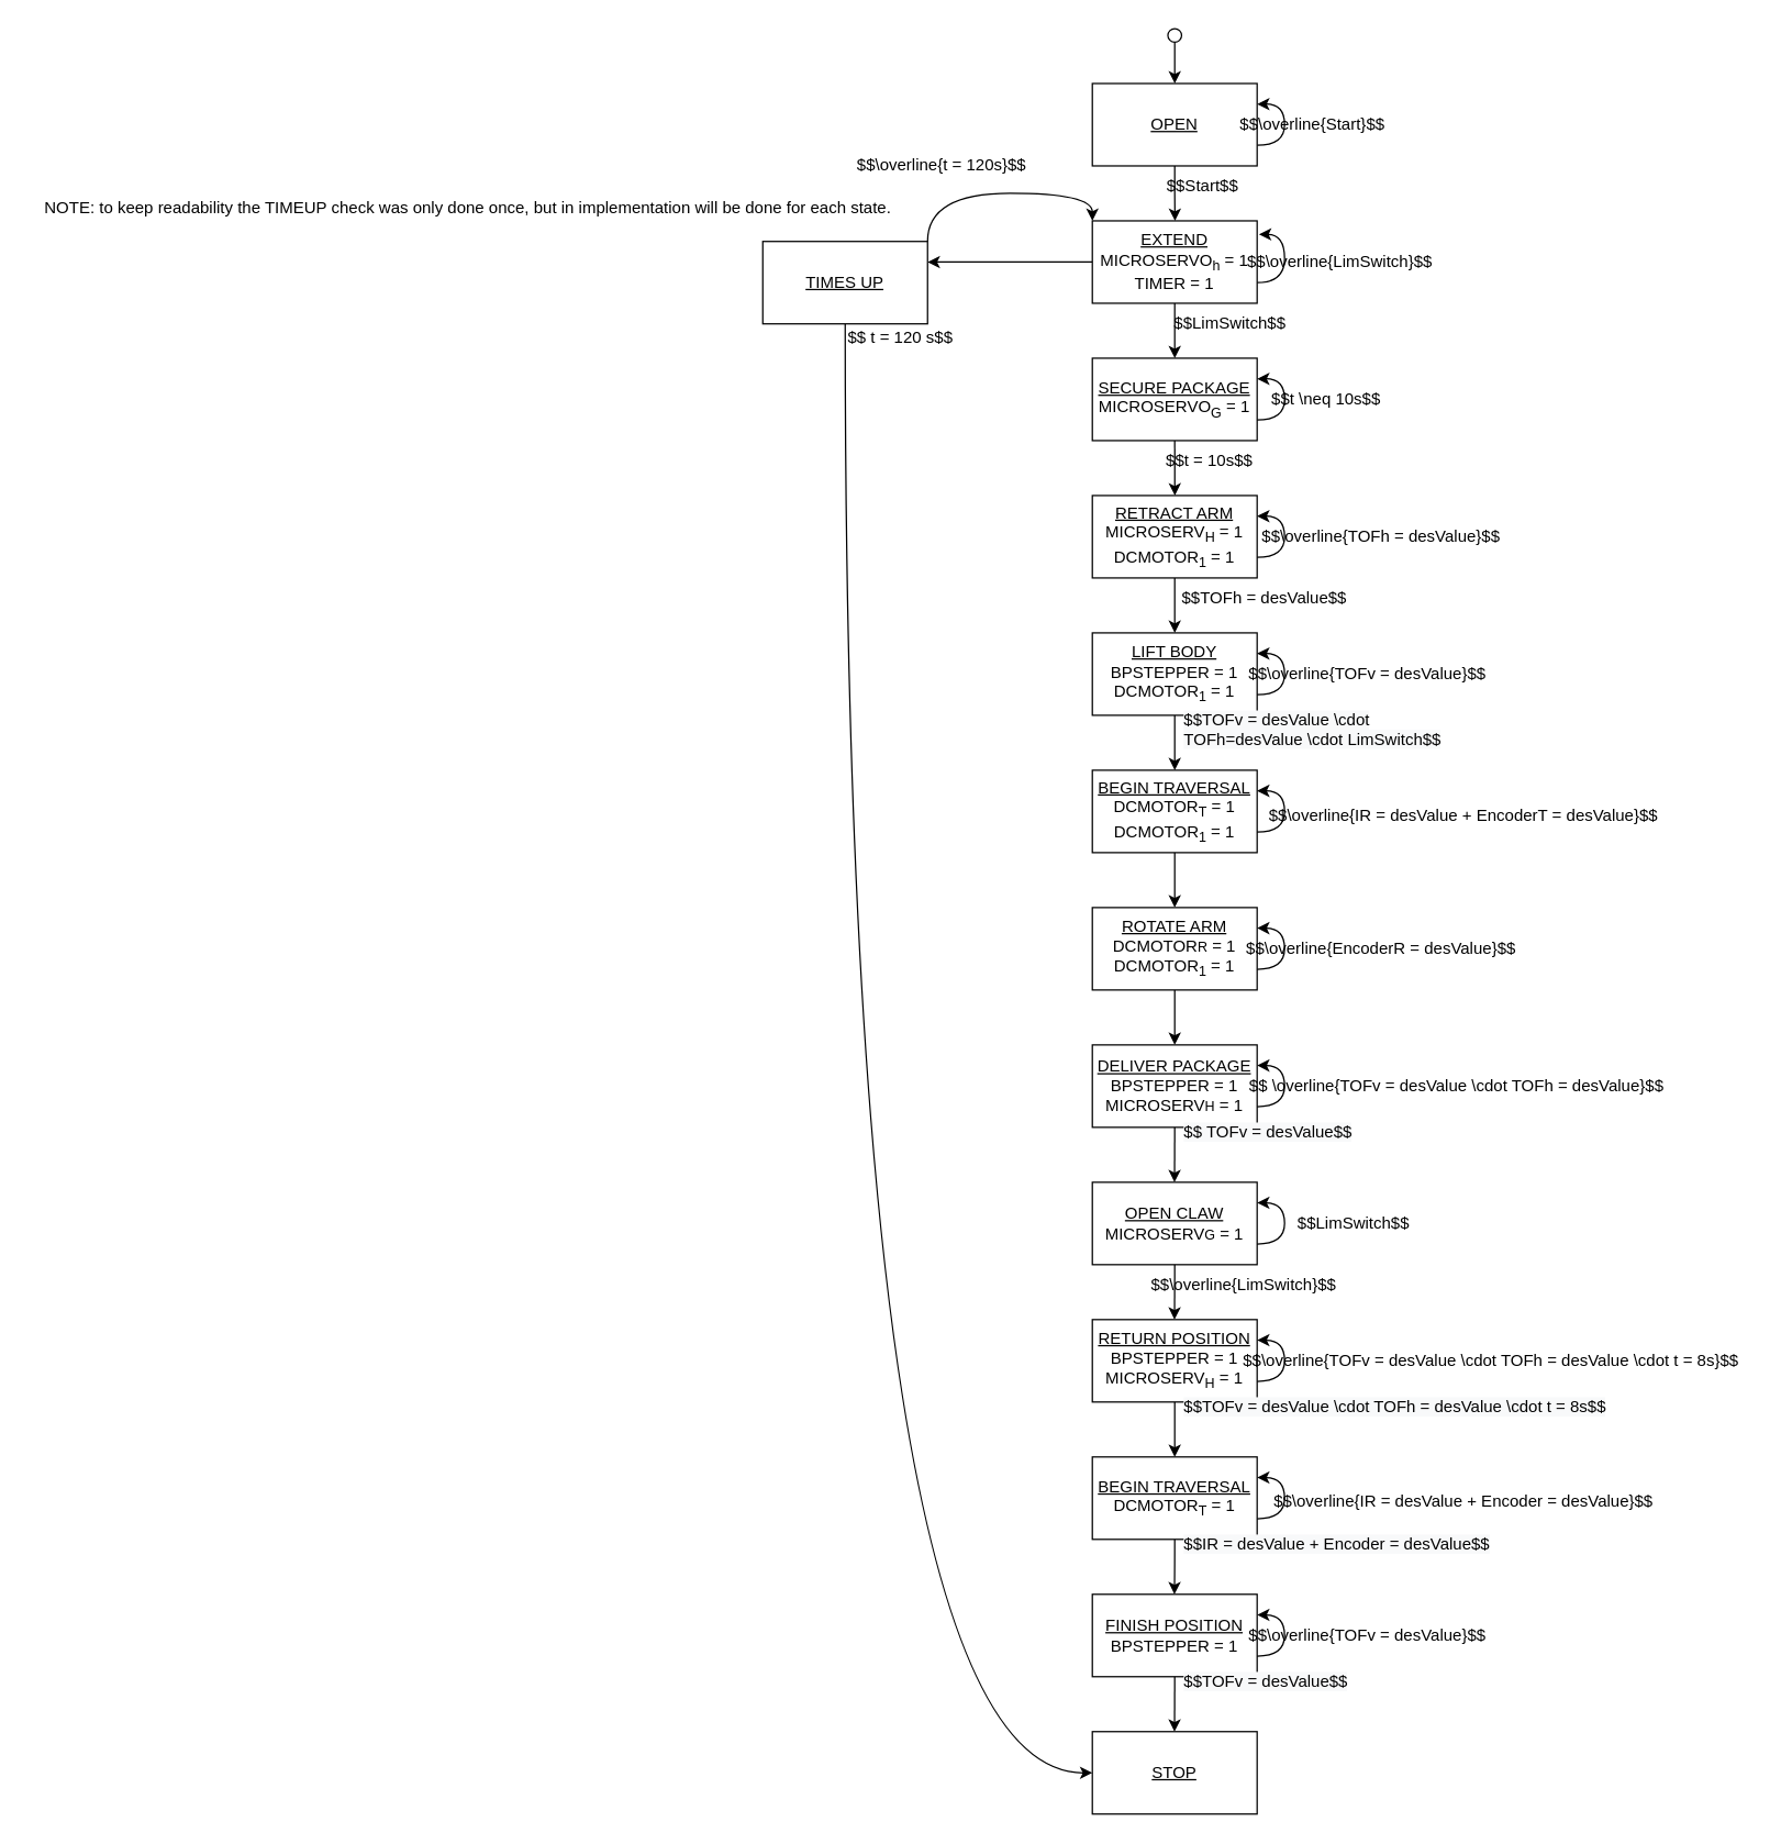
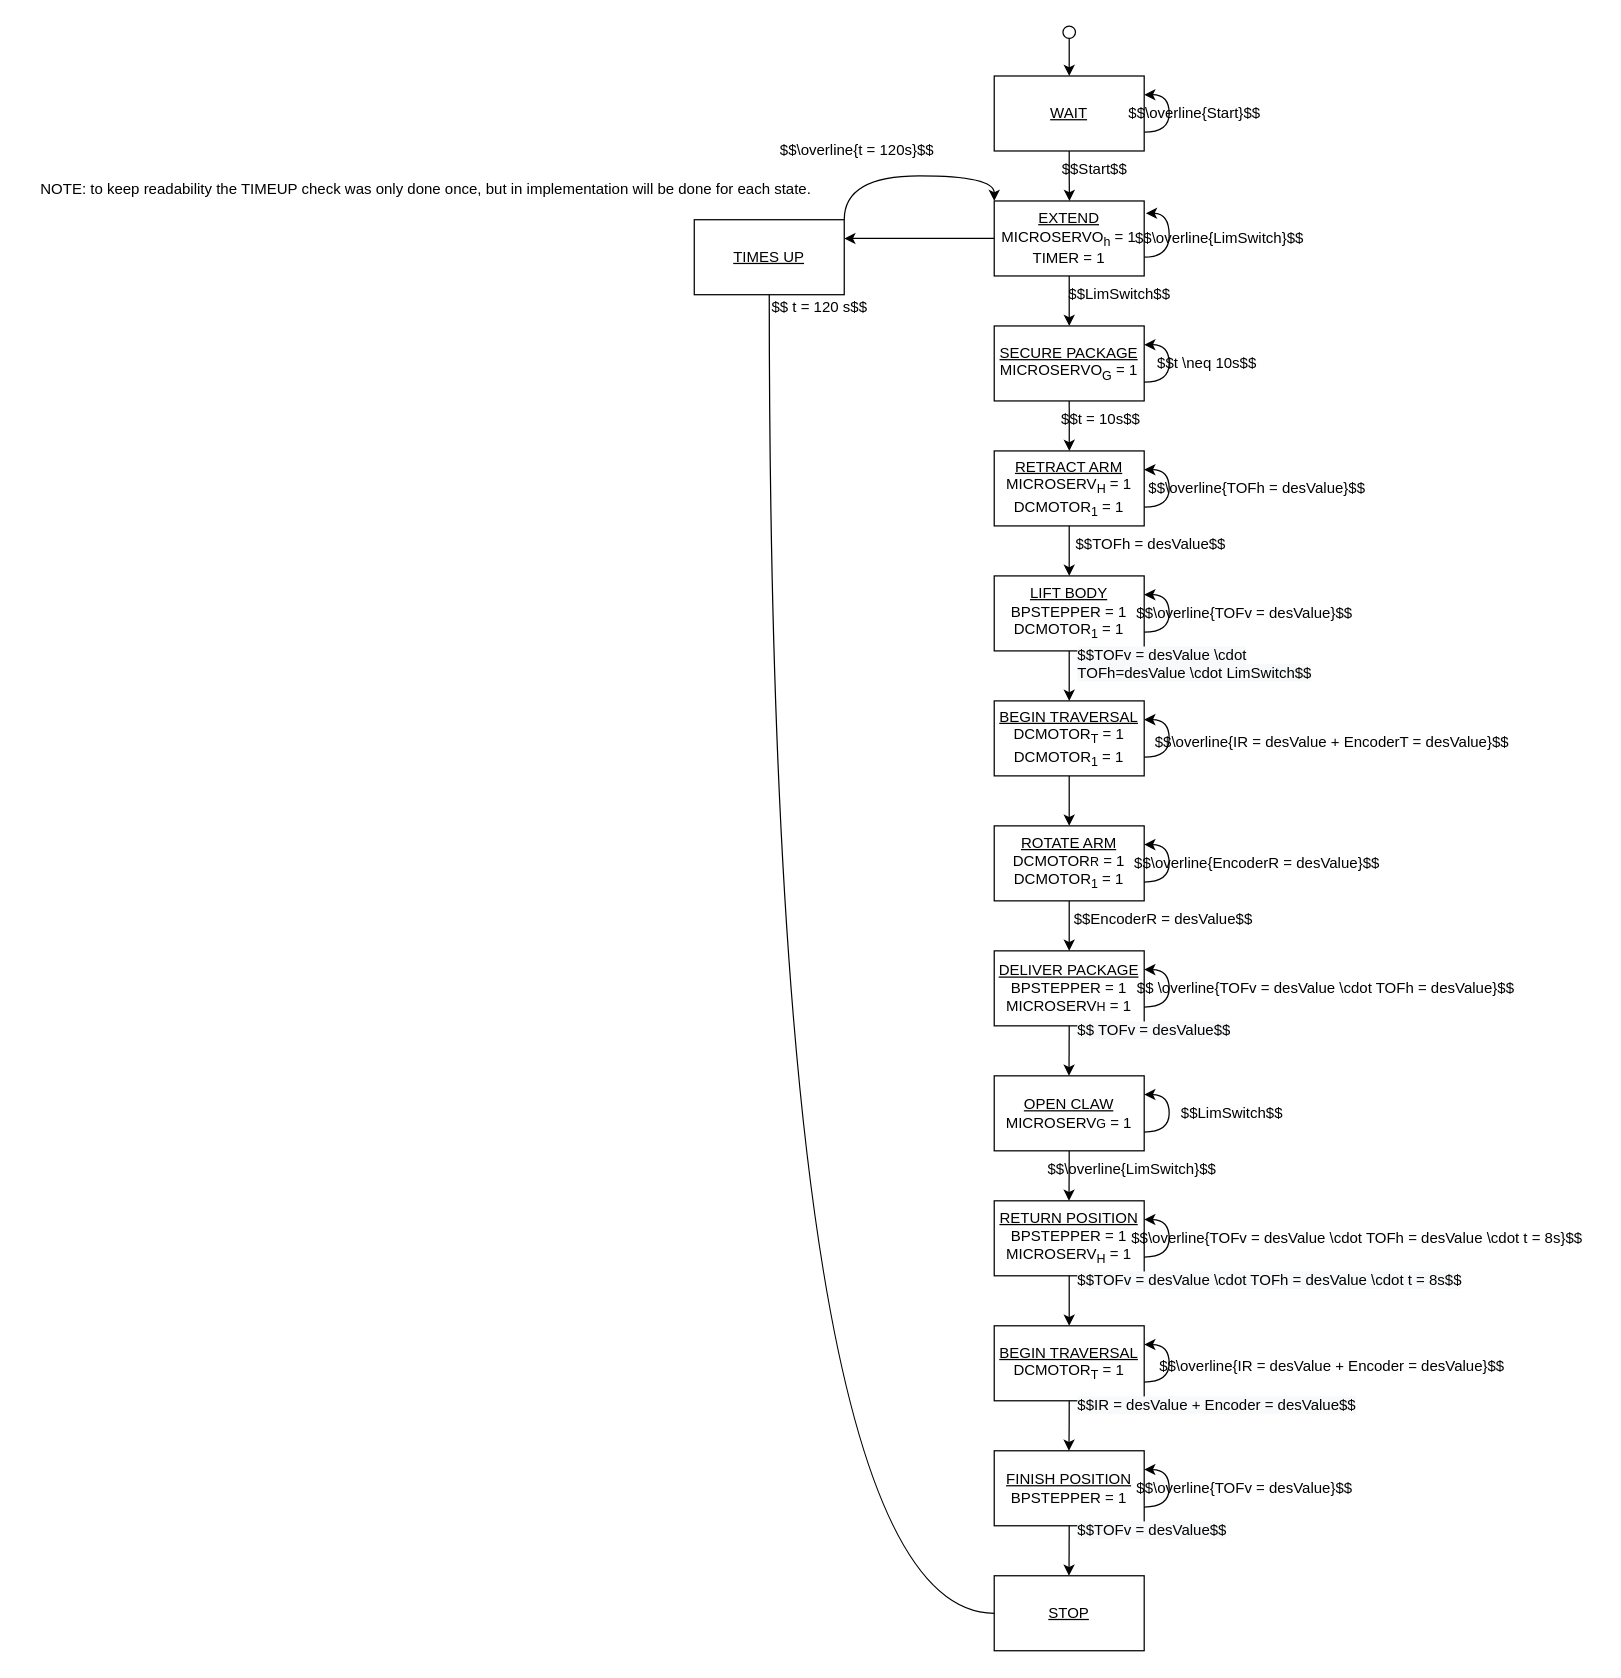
- <mxCell id="4" value="&lt;u&gt;OPEN&lt;/u&gt;" style="rounded=0;whiteSpace=wrap;html=1;" parent="1" vertex="1"><mxGeometry x="795" y="60" width="120" height="60" as="geometry" /></mxCell>
+ <mxCell id="4" value="&lt;u&gt;WAIT&lt;/u&gt;" style="rounded=0;whiteSpace=wrap;html=1;" parent="1" vertex="1"><mxGeometry x="795" y="60" width="120" height="60" as="geometry" /></mxCell>
+ <mxCell id="38" value="$$EncoderR = desValue$$" style="text;html=1;align=center;verticalAlign=middle;resizable=0;points=[];autosize=1;strokeColor=none;fillColor=none;" parent="1" vertex="1"><mxGeometry x="845" y="720" width="170" height="30" as="geometry" /></mxCell>
- <mxCell id="65" style="edgeStyle=orthogonalEdgeStyle;curved=1;rounded=0;orthogonalLoop=1;jettySize=auto;html=1;exitX=0.5;exitY=1;exitDx=0;exitDy=0;entryX=0;entryY=0.5;entryDx=0;entryDy=0;" parent="1" source="67" target="63" edge="1"><mxGeometry relative="1" as="geometry" /></mxCell>
+ <mxCell id="65" style="edgeStyle=orthogonalEdgeStyle;curved=1;rounded=0;orthogonalLoop=1;jettySize=auto;html=1;exitX=0.5;exitY=1;exitDx=0;exitDy=0;entryX=0;entryY=0.5;entryDx=0;entryDy=0;endArrow=none;" parent="1" source="67" target="63" edge="1"><mxGeometry relative="1" as="geometry" /></mxCell>
